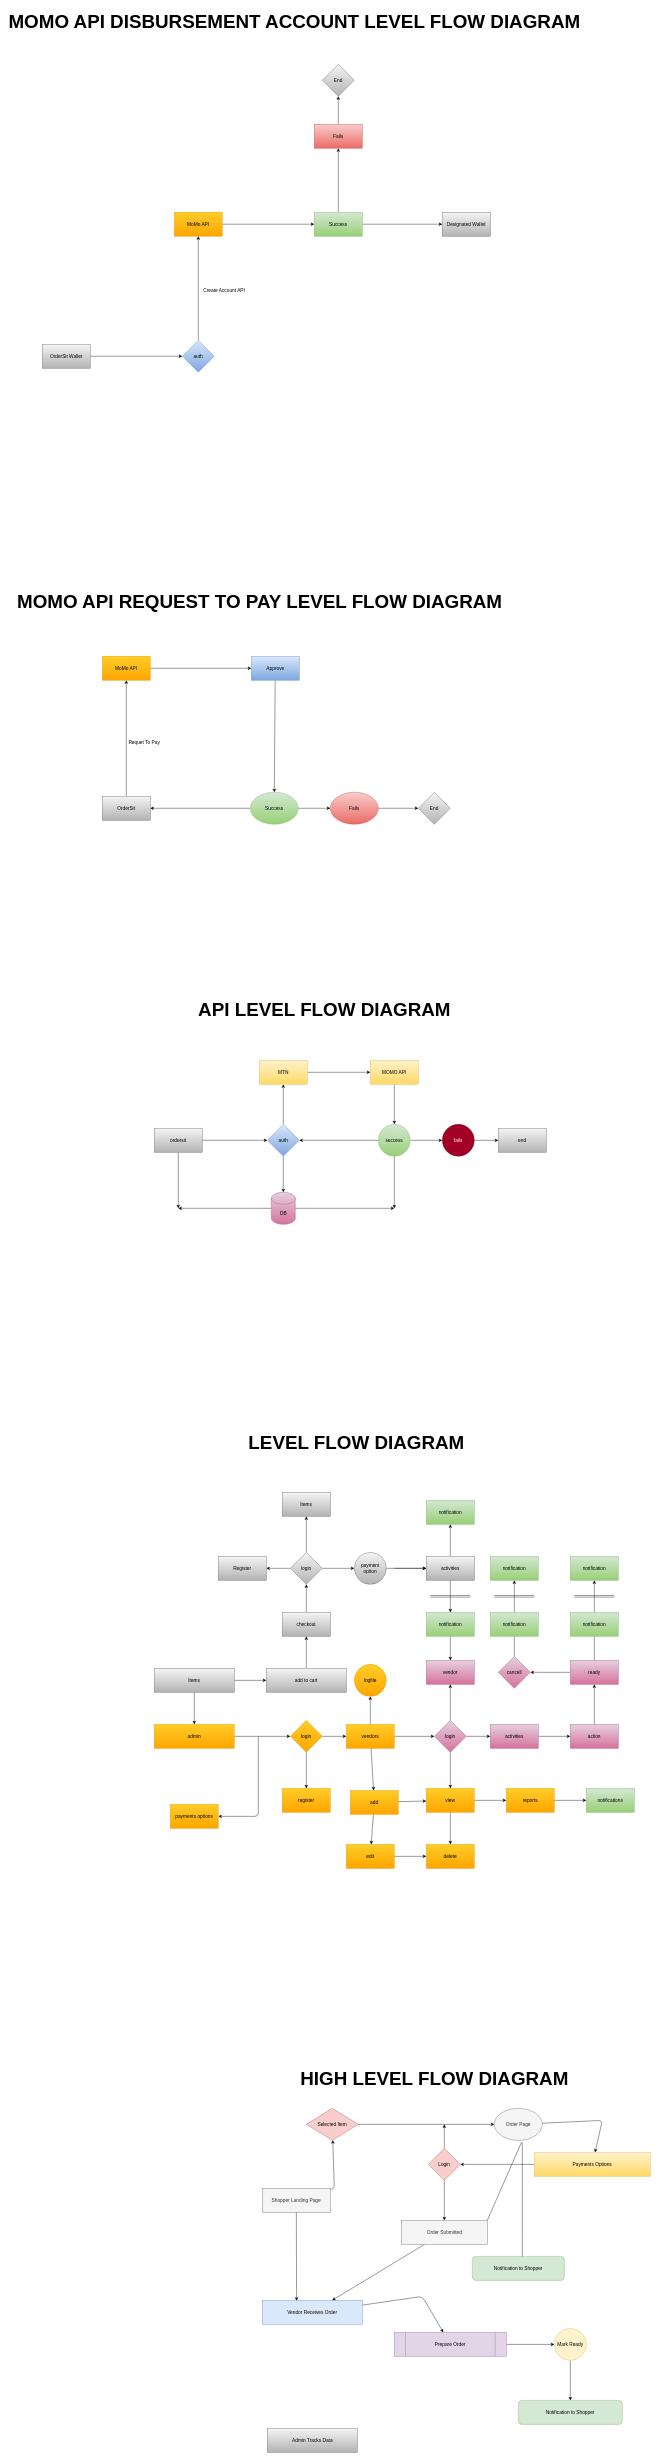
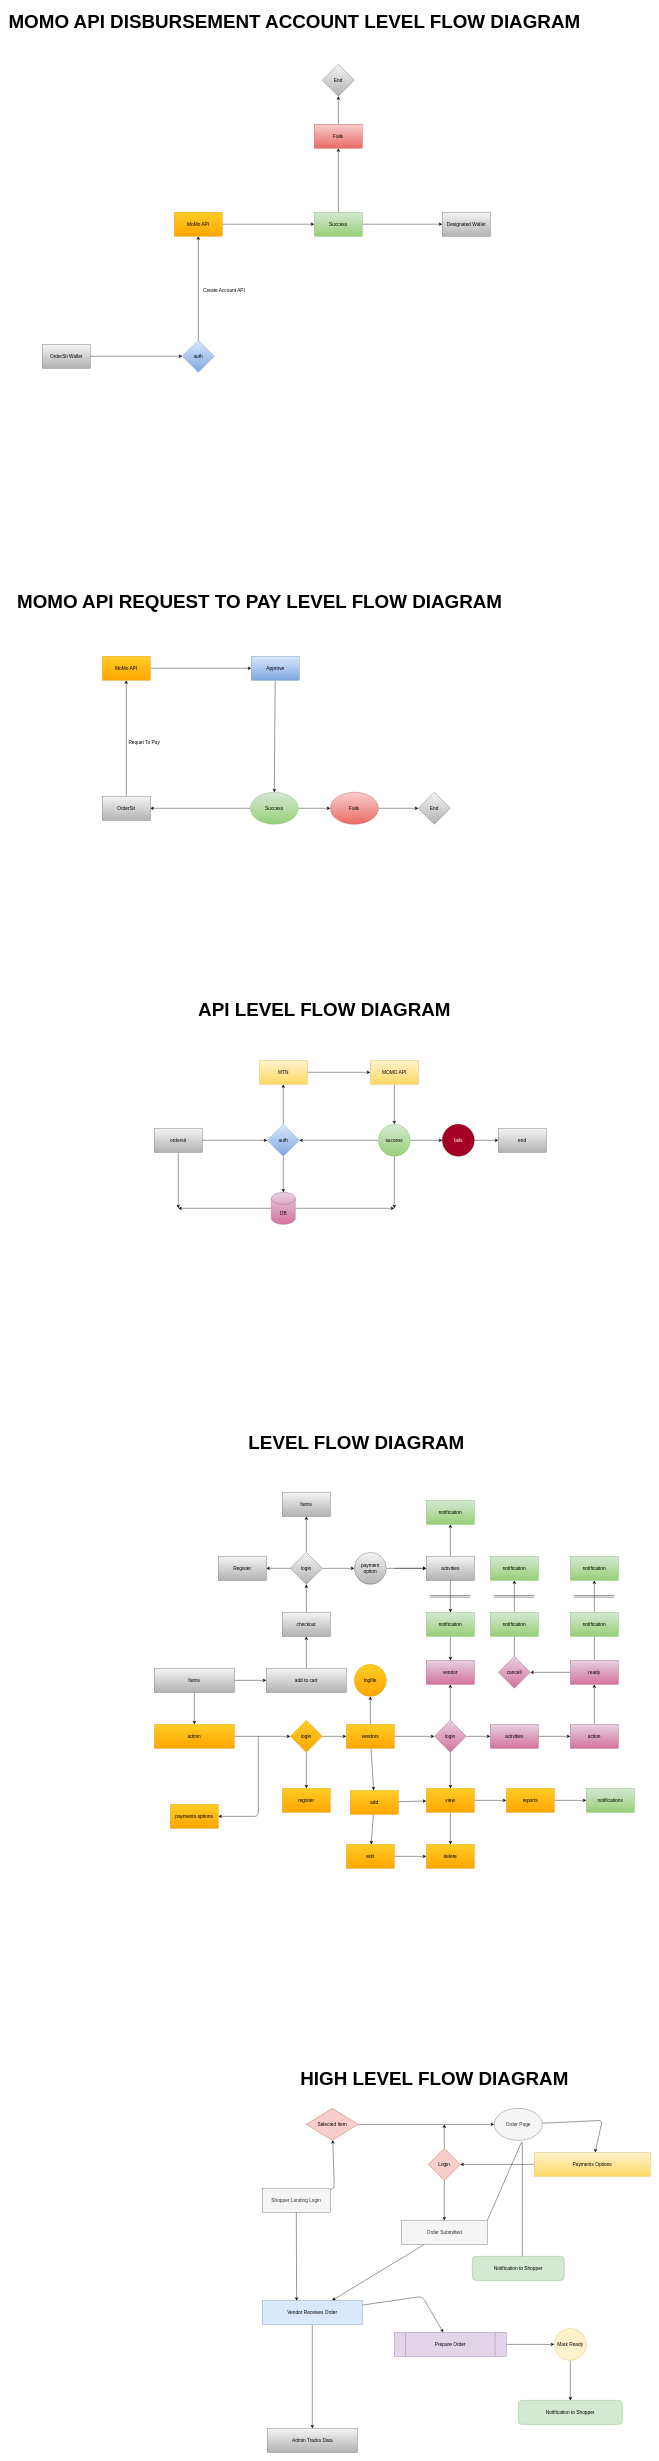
- <mxCell id="3" value="Shopper Landing Page" style="rounded=0;whiteSpace=wrap;html=1;fillColor=#f5f5f5;fontColor=#333333;strokeColor=#666666;" vertex="1" parent="1"><mxGeometry x="655" y="5470" width="170" height="60" as="geometry" /></mxCell>
+ <mxCell id="3" value="Shopper Landing Login" style="rounded=0;whiteSpace=wrap;html=1;fillColor=#f5f5f5;fontColor=#333333;strokeColor=#666666;" vertex="1" parent="1"><mxGeometry x="655" y="5470" width="170" height="60" as="geometry" /></mxCell>
+ <mxCell id="18" style="edgeStyle=none;html=1;entryX=0.5;entryY=0;entryDx=0;entryDy=0;" edge="1" parent="1" source="19" target="26"><mxGeometry relative="1" as="geometry" /></mxCell>
